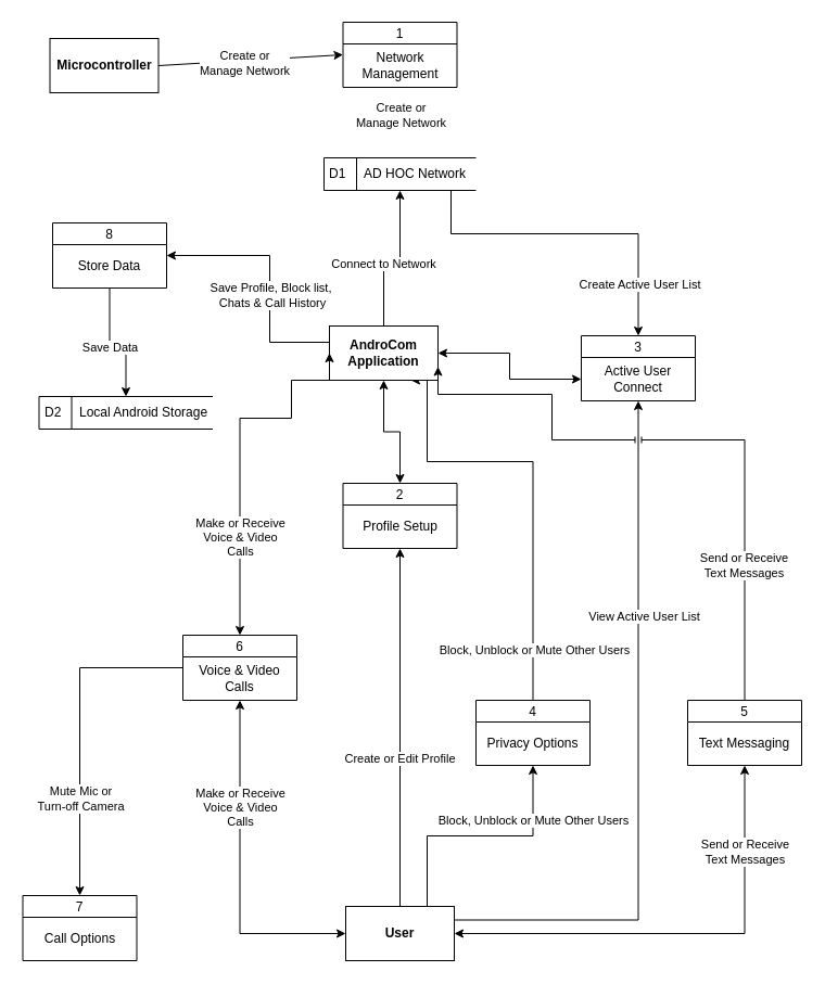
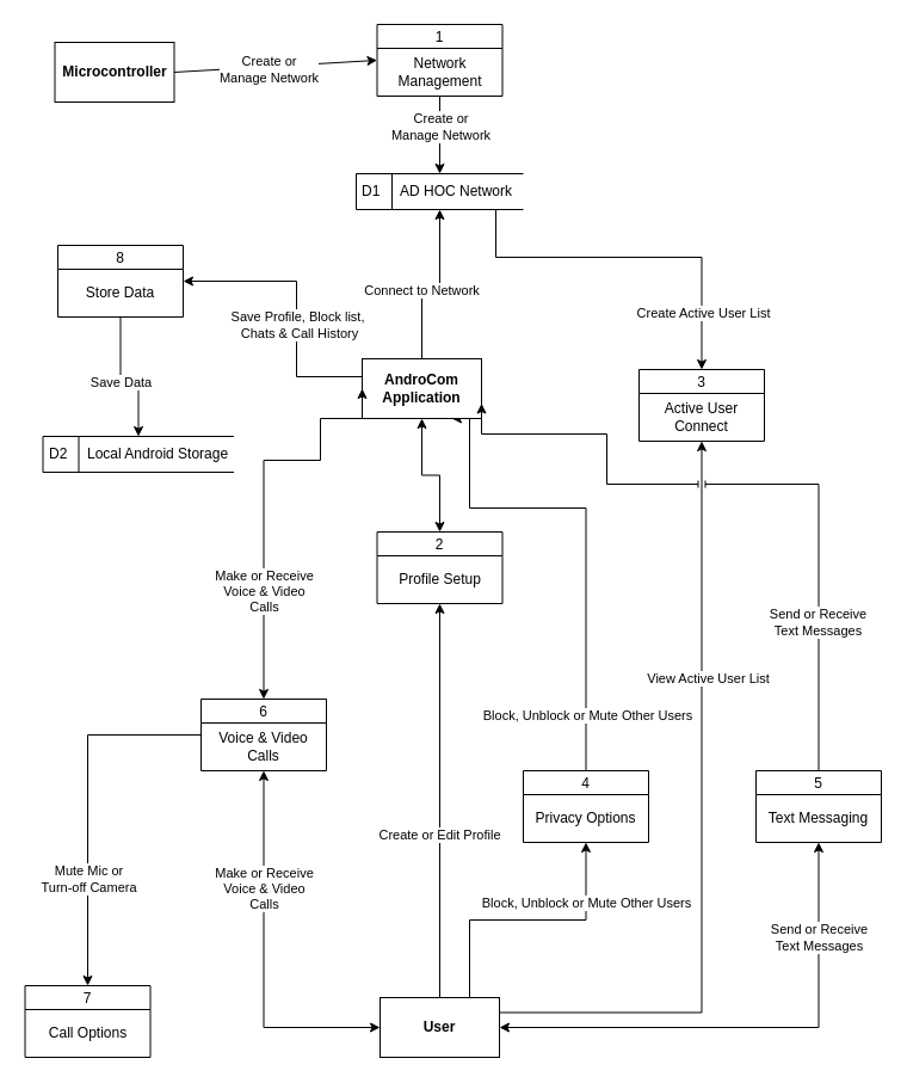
+ <mxCell id="40" style="rounded=0;orthogonalLoop=1;jettySize=auto;html=1;exitX=0.5;exitY=1;exitDx=0;exitDy=0;entryX=0.5;entryY=0;entryDx=0;entryDy=0;edgeStyle=orthogonalEdgeStyle;" parent="1" source="39" target="5" edge="1"><mxGeometry relative="1" as="geometry" /></mxCell>
- <mxCell id="27" style="edgeStyle=orthogonalEdgeStyle;rounded=0;orthogonalLoop=1;jettySize=auto;html=1;exitX=0;exitY=0.5;exitDx=0;exitDy=0;startArrow=classic;startFill=1;" parent="1" source="24" target="19" edge="1"><mxGeometry relative="1" as="geometry" /></mxCell>
